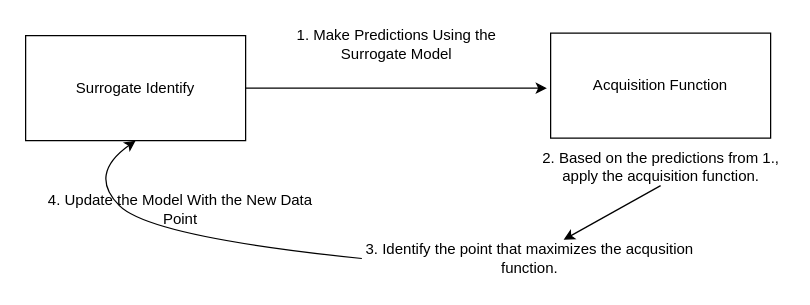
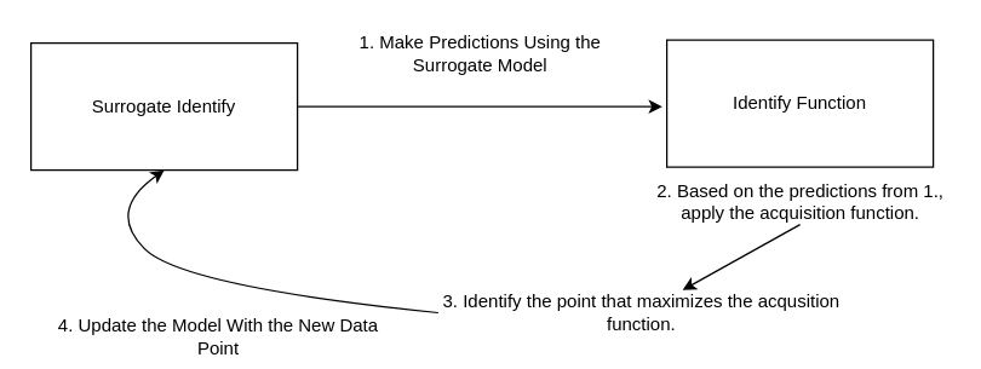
- <mxCell id="5" value="Acquisition Function" style="rounded=0;whiteSpace=wrap;html=1;" vertex="1" parent="1"><mxGeometry x="440" y="26" width="176" height="84" as="geometry" /></mxCell>
+ <mxCell id="5" value="Identify Function" style="rounded=0;whiteSpace=wrap;html=1;" vertex="1" parent="1"><mxGeometry x="440" y="26" width="176" height="84" as="geometry" /></mxCell>
- <mxCell id="10" value="4. Update the Model With the New Data Point" style="text;html=1;strokeColor=none;fillColor=none;align=center;verticalAlign=middle;whiteSpace=wrap;rounded=0;" vertex="1" parent="1"><mxGeometry x="29" y="152" width="230" height="30" as="geometry" /></mxCell>
+ <mxCell id="10" value="4. Update the Model With the New Data Point" style="text;html=1;strokeColor=none;fillColor=none;align=center;verticalAlign=middle;whiteSpace=wrap;rounded=0;" vertex="1" parent="1"><mxGeometry x="29" y="207" width="230" height="30" as="geometry" /></mxCell>
